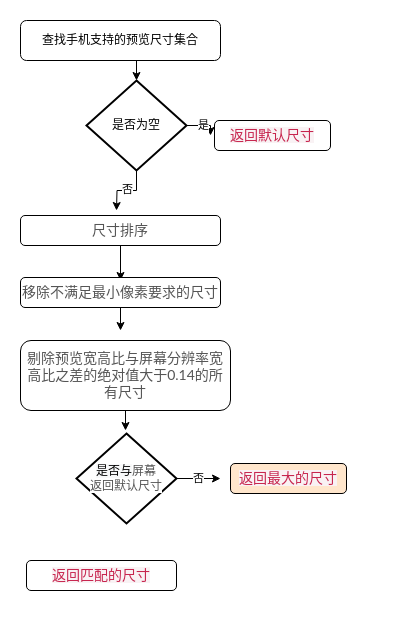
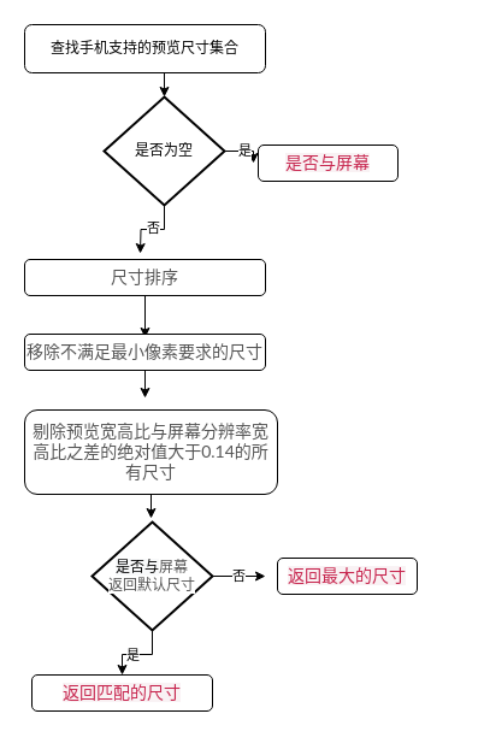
- <mxCell id="10" value="&lt;div style=&quot;text-align: center&quot;&gt;&lt;/div&gt;&lt;span style=&quot;color: rgb(199 , 37 , 78) ; font-family: &amp;#34;source code pro&amp;#34; , &amp;#34;dejavu sans mono&amp;#34; , &amp;#34;ubuntu mono&amp;#34; , &amp;#34;anonymous pro&amp;#34; , &amp;#34;droid sans mono&amp;#34; , &amp;#34;menlo&amp;#34; , &amp;#34;monaco&amp;#34; , &amp;#34;consolas&amp;#34; , &amp;#34;inconsolata&amp;#34; , &amp;#34;courier&amp;#34; , monospace , &amp;#34;pingfang sc&amp;#34; , &amp;#34;microsoft yahei&amp;#34; , sans-serif ; font-size: 14px ; background-color: rgb(249 , 242 , 244)&quot;&gt;返回默认尺寸&lt;br&gt;&lt;/span&gt;" style="rounded=1;whiteSpace=wrap;html=1;fontSize=12;glass=0;strokeWidth=1;shadow=0;" vertex="1" parent="1"><mxGeometry x="214" y="120" width="116" height="30" as="geometry" /></mxCell>
+ <mxCell id="10" value="&lt;div style=&quot;text-align: center&quot;&gt;&lt;/div&gt;&lt;span style=&quot;color: rgb(199 , 37 , 78) ; font-family: &amp;#34;source code pro&amp;#34; , &amp;#34;dejavu sans mono&amp;#34; , &amp;#34;ubuntu mono&amp;#34; , &amp;#34;anonymous pro&amp;#34; , &amp;#34;droid sans mono&amp;#34; , &amp;#34;menlo&amp;#34; , &amp;#34;monaco&amp;#34; , &amp;#34;consolas&amp;#34; , &amp;#34;inconsolata&amp;#34; , &amp;#34;courier&amp;#34; , monospace , &amp;#34;pingfang sc&amp;#34; , &amp;#34;microsoft yahei&amp;#34; , sans-serif ; font-size: 14px ; background-color: rgb(249 , 242 , 244)&quot;&gt;是否与屏幕&lt;br&gt;&lt;/span&gt;" style="rounded=1;whiteSpace=wrap;html=1;fontSize=12;glass=0;strokeWidth=1;shadow=0;" vertex="1" parent="1"><mxGeometry x="214" y="120" width="116" height="30" as="geometry" /></mxCell>
- <mxCell id="20" value="&lt;div style=&quot;text-align: center&quot;&gt;&lt;/div&gt;&lt;span style=&quot;color: rgb(199 , 37 , 78) ; font-family: &amp;#34;source code pro&amp;#34; , &amp;#34;dejavu sans mono&amp;#34; , &amp;#34;ubuntu mono&amp;#34; , &amp;#34;anonymous pro&amp;#34; , &amp;#34;droid sans mono&amp;#34; , &amp;#34;menlo&amp;#34; , &amp;#34;monaco&amp;#34; , &amp;#34;consolas&amp;#34; , &amp;#34;inconsolata&amp;#34; , &amp;#34;courier&amp;#34; , monospace , &amp;#34;pingfang sc&amp;#34; , &amp;#34;microsoft yahei&amp;#34; , sans-serif ; font-size: 14px ; background-color: rgb(249 , 242 , 244)&quot;&gt;返回最大的尺寸&lt;br&gt;&lt;/span&gt;" style="rounded=1;whiteSpace=wrap;html=1;fontSize=12;glass=0;strokeWidth=1;shadow=0;fillColor=#ffe6cc;" vertex="1" parent="1"><mxGeometry x="230" y="463" width="116" height="30" as="geometry" /></mxCell>
+ <mxCell id="20" value="&lt;div style=&quot;text-align: center&quot;&gt;&lt;/div&gt;&lt;span style=&quot;color: rgb(199 , 37 , 78) ; font-family: &amp;#34;source code pro&amp;#34; , &amp;#34;dejavu sans mono&amp;#34; , &amp;#34;ubuntu mono&amp;#34; , &amp;#34;anonymous pro&amp;#34; , &amp;#34;droid sans mono&amp;#34; , &amp;#34;menlo&amp;#34; , &amp;#34;monaco&amp;#34; , &amp;#34;consolas&amp;#34; , &amp;#34;inconsolata&amp;#34; , &amp;#34;courier&amp;#34; , monospace , &amp;#34;pingfang sc&amp;#34; , &amp;#34;microsoft yahei&amp;#34; , sans-serif ; font-size: 14px ; background-color: rgb(249 , 242 , 244)&quot;&gt;返回最大的尺寸&lt;br&gt;&lt;/span&gt;" style="rounded=1;whiteSpace=wrap;html=1;fontSize=12;glass=0;strokeWidth=1;shadow=0;" vertex="1" parent="1"><mxGeometry x="230" y="463" width="116" height="30" as="geometry" /></mxCell>
+ <mxCell id="16" style="edgeStyle=orthogonalEdgeStyle;rounded=0;orthogonalLoop=1;jettySize=auto;html=1;exitX=0.5;exitY=1;exitDx=0;exitDy=0;exitPerimeter=0;" edge="1" parent="1" source="18" target="19"><mxGeometry relative="1" as="geometry" /></mxCell>
+ <mxCell id="17" value="是" style="edgeLabel;html=1;align=center;verticalAlign=middle;resizable=0;points=[];" vertex="1" connectable="0" parent="16"><mxGeometry x="0.07" y="4" relative="1" as="geometry"><mxPoint x="-4" y="-4" as="offset" /></mxGeometry></mxCell>
